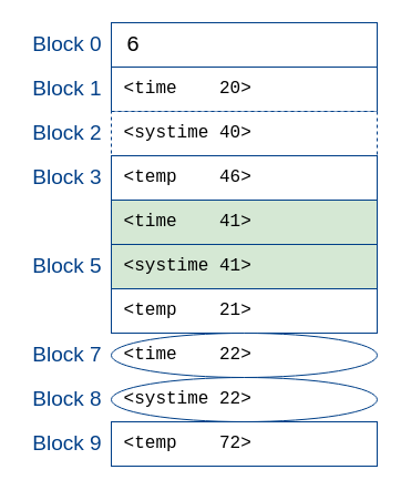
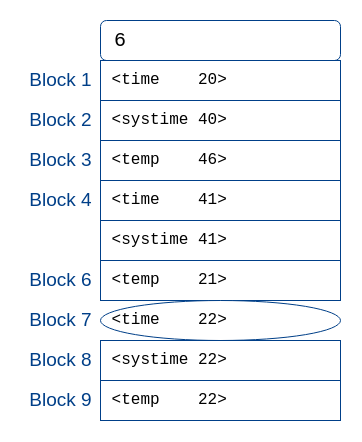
- <mxCell id="3" value="Block 0" style="text;html=1;align=center;verticalAlign=middle;resizable=0;points=[];autosize=1;fontSize=19;fontColor=#003F88;" parent="1" vertex="1"><mxGeometry x="20" y="25" width="80" height="30" as="geometry" /></mxCell>
- <mxCell id="2" value="&lt;font style=&quot;font-size: 20px&quot;&gt;&amp;nbsp;6&lt;/font&gt;" style="rounded=0;whiteSpace=wrap;html=1;align=left;fontSize=16;fontFamily=Courier New;strokeColor=#003F88;" parent="1" vertex="1"><mxGeometry x="100" y="20" width="240" height="40" as="geometry" /></mxCell>
+ <mxCell id="2" value="&lt;font style=&quot;font-size: 20px&quot;&gt;&amp;nbsp;6&lt;/font&gt;" style="whiteSpace=wrap;html=1;align=left;fontSize=16;fontFamily=Courier New;strokeColor=#003F88;rounded=1;" parent="1" vertex="1"><mxGeometry x="100" y="20" width="240" height="40" as="geometry" /></mxCell>
- <mxCell id="6" value="&amp;nbsp;&amp;lt;systime 40&amp;gt;" style="rounded=0;whiteSpace=wrap;html=1;align=left;fontSize=16;fontFamily=Courier New;strokeColor=#003F88;dashed=1;" parent="1" vertex="1"><mxGeometry x="100" y="100" width="240" height="40" as="geometry" /></mxCell>
+ <mxCell id="6" value="&amp;nbsp;&amp;lt;systime 40&amp;gt;" style="rounded=0;whiteSpace=wrap;html=1;align=left;fontSize=16;fontFamily=Courier New;strokeColor=#003F88;" parent="1" vertex="1"><mxGeometry x="100" y="100" width="240" height="40" as="geometry" /></mxCell>
+ <mxCell id="11" value="Block 4" style="text;html=1;align=center;verticalAlign=middle;resizable=0;points=[];autosize=1;fontSize=19;fontColor=#003F88;" parent="1" vertex="1"><mxGeometry x="20" y="185" width="80" height="30" as="geometry" /></mxCell>
- <mxCell id="10" value="&amp;nbsp;&amp;lt;time&amp;nbsp;&amp;nbsp;&amp;nbsp; 41&amp;gt;" style="rounded=0;whiteSpace=wrap;html=1;align=left;fontSize=16;fontFamily=Courier New;strokeColor=#003F88;fillColor=#d5e8d4;" parent="1" vertex="1"><mxGeometry x="100" y="180" width="240" height="40" as="geometry" /></mxCell>
+ <mxCell id="10" value="&amp;nbsp;&amp;lt;time&amp;nbsp;&amp;nbsp;&amp;nbsp; 41&amp;gt;" style="rounded=0;whiteSpace=wrap;html=1;align=left;fontSize=16;fontFamily=Courier New;strokeColor=#003F88;" parent="1" vertex="1"><mxGeometry x="100" y="180" width="240" height="40" as="geometry" /></mxCell>
- <mxCell id="13" value="Block 5" style="text;html=1;align=center;verticalAlign=middle;resizable=0;points=[];autosize=1;fontSize=19;fontColor=#003F88;" parent="1" vertex="1"><mxGeometry x="20" y="225" width="80" height="30" as="geometry" /></mxCell>
- <mxCell id="12" value="&amp;nbsp;&amp;lt;systime 41&amp;gt;" style="rounded=0;whiteSpace=wrap;html=1;align=left;fontSize=16;fontFamily=Courier New;strokeColor=#003F88;fillColor=#d5e8d4;" parent="1" vertex="1"><mxGeometry x="100" y="220" width="240" height="40" as="geometry" /></mxCell>
+ <mxCell id="12" value="&amp;nbsp;&amp;lt;systime 41&amp;gt;" style="rounded=0;whiteSpace=wrap;html=1;align=left;fontSize=16;fontFamily=Courier New;strokeColor=#003F88;" parent="1" vertex="1"><mxGeometry x="100" y="220" width="240" height="40" as="geometry" /></mxCell>
+ <mxCell id="15" value="Block 6" style="text;html=1;align=center;verticalAlign=middle;resizable=0;points=[];autosize=1;fontSize=19;fontColor=#003F88;" parent="1" vertex="1"><mxGeometry x="20" y="265" width="80" height="30" as="geometry" /></mxCell>
- <mxCell id="18" value="&amp;nbsp;&amp;lt;systime 22&amp;gt;" style="ellipse;whiteSpace=wrap;html=1;align=left;fontSize=16;fontFamily=Courier New;strokeColor=#003F88;" parent="1" vertex="1"><mxGeometry x="100" y="340" width="240" height="40" as="geometry" /></mxCell>
+ <mxCell id="18" value="&amp;nbsp;&amp;lt;systime 22&amp;gt;" style="rounded=0;whiteSpace=wrap;html=1;align=left;fontSize=16;fontFamily=Courier New;strokeColor=#003F88;" parent="1" vertex="1"><mxGeometry x="100" y="340" width="240" height="40" as="geometry" /></mxCell>
- <mxCell id="20" value="&amp;nbsp;&amp;lt;temp&amp;nbsp;&amp;nbsp;&amp;nbsp; 72&amp;gt;" style="rounded=0;whiteSpace=wrap;html=1;align=left;fontSize=16;fontFamily=Courier New;strokeColor=#003F88;" parent="1" vertex="1"><mxGeometry x="100" y="380" width="240" height="40" as="geometry" /></mxCell>
+ <mxCell id="20" value="&amp;nbsp;&amp;lt;temp&amp;nbsp;&amp;nbsp;&amp;nbsp; 22&amp;gt;" style="rounded=0;whiteSpace=wrap;html=1;align=left;fontSize=16;fontFamily=Courier New;strokeColor=#003F88;" parent="1" vertex="1"><mxGeometry x="100" y="380" width="240" height="40" as="geometry" /></mxCell>
